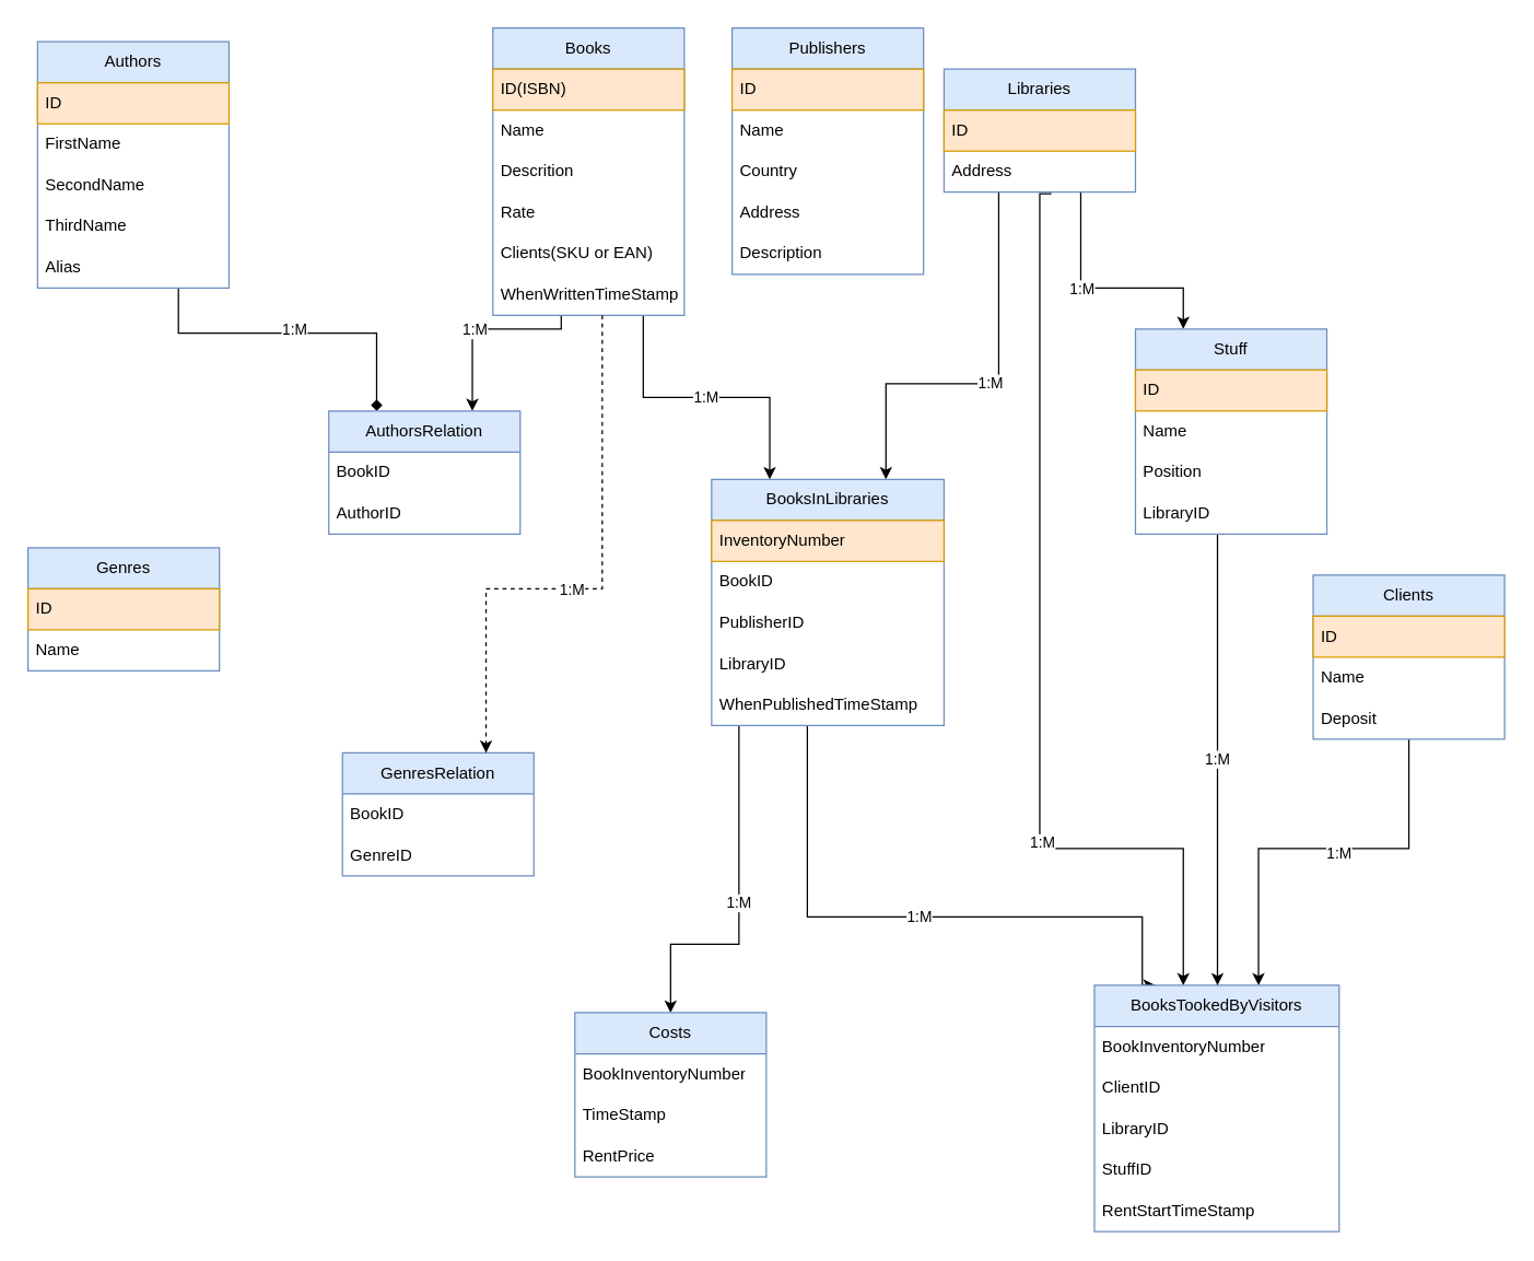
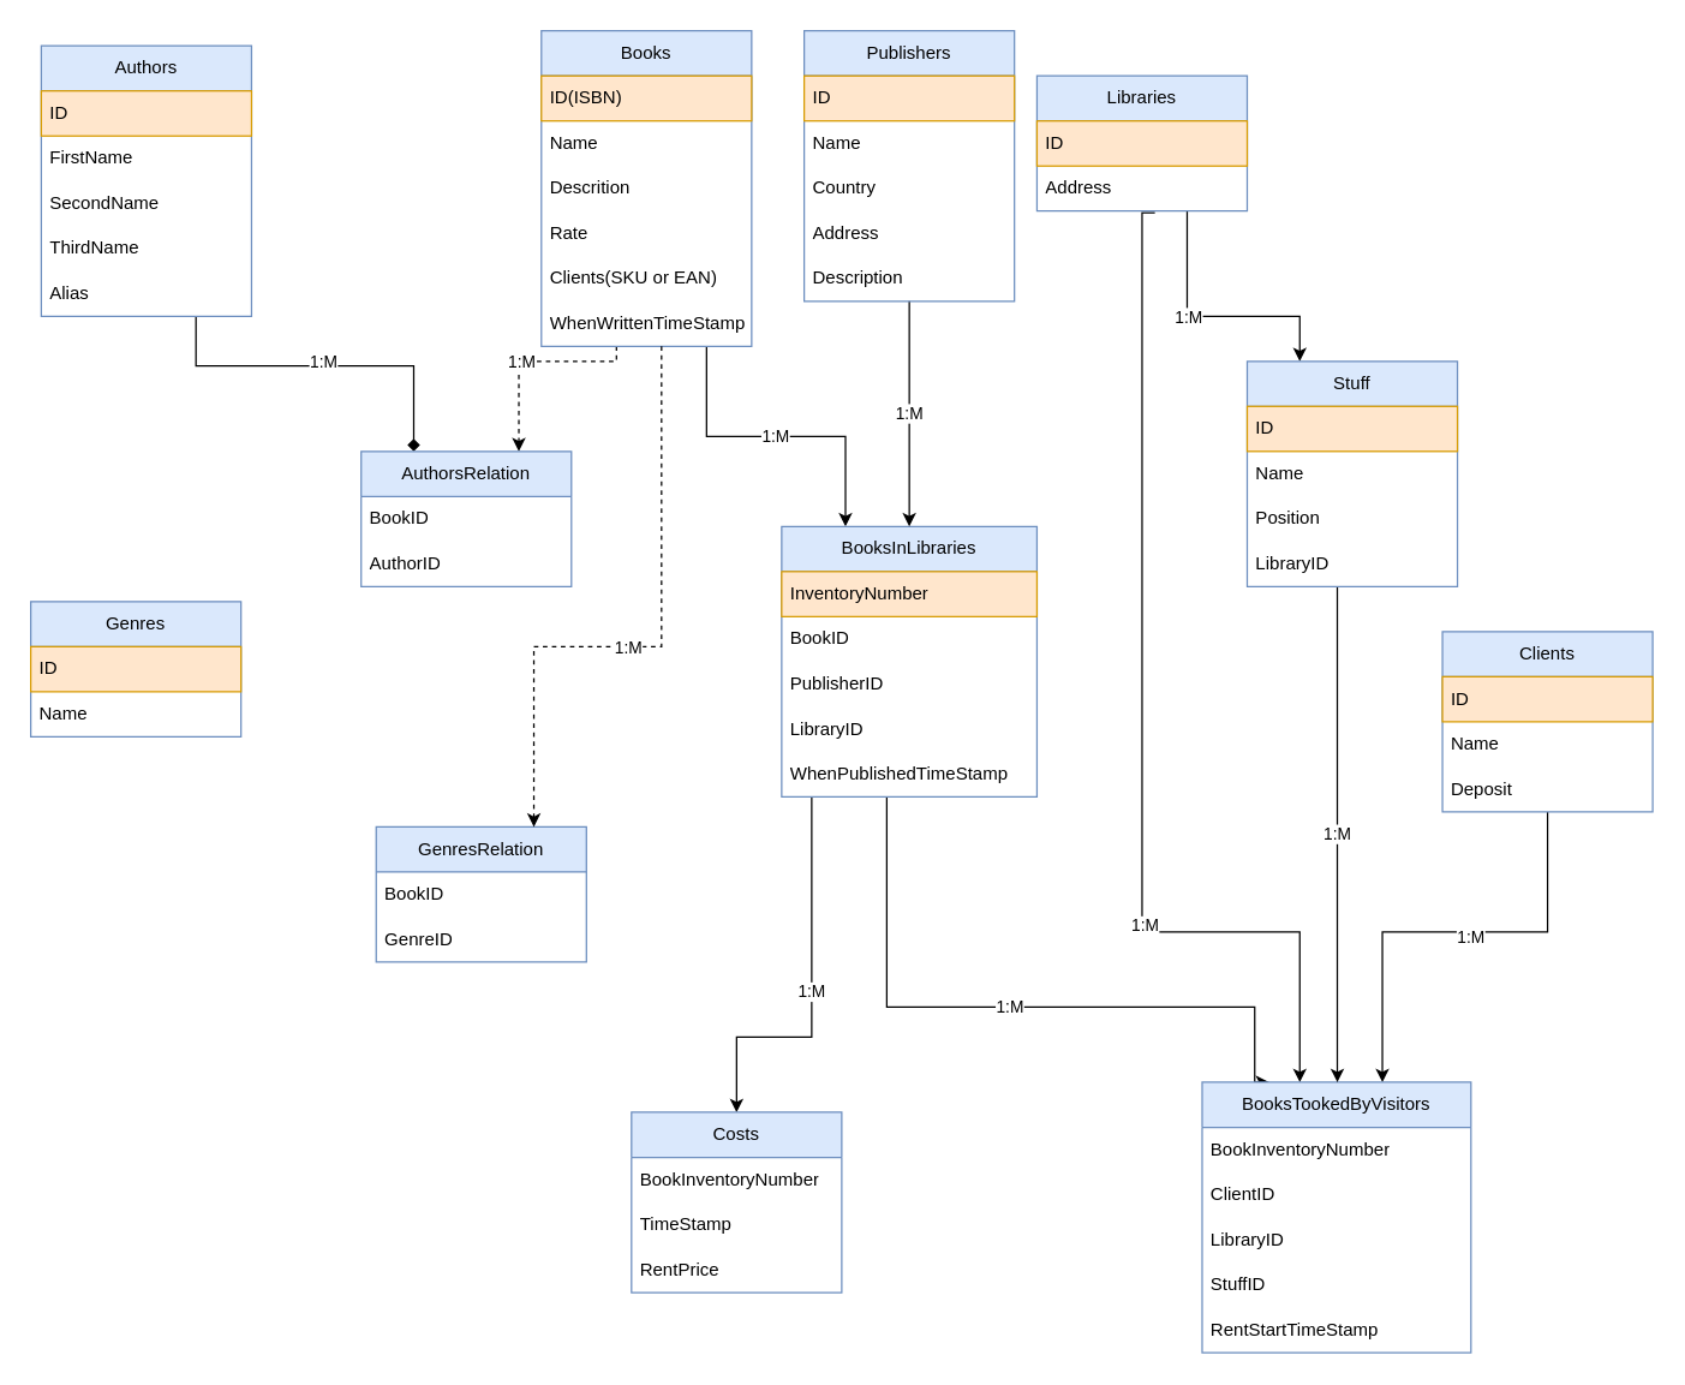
- <mxCell id="2" style="edgeStyle=orthogonalEdgeStyle;rounded=0;orthogonalLoop=1;jettySize=auto;html=1;entryX=0.75;entryY=0;entryDx=0;entryDy=0;" parent="1" source="5" target="52" edge="1"><mxGeometry relative="1" as="geometry"><Array as="points"><mxPoint x="410" y="240" /><mxPoint x="345" y="240" /></Array></mxGeometry></mxCell>
+ <mxCell id="2" style="edgeStyle=orthogonalEdgeStyle;rounded=0;orthogonalLoop=1;jettySize=auto;html=1;entryX=0.75;entryY=0;entryDx=0;entryDy=0;dashed=1;" parent="1" source="5" target="52" edge="1"><mxGeometry relative="1" as="geometry"><Array as="points"><mxPoint x="410" y="240" /><mxPoint x="345" y="240" /></Array></mxGeometry></mxCell>
+ <mxCell id="69" value="1:M" style="edgeStyle=orthogonalEdgeStyle;rounded=0;orthogonalLoop=1;jettySize=auto;html=1;entryX=0.5;entryY=0;entryDx=0;entryDy=0;" parent="1" source="70" target="28" edge="1"><mxGeometry relative="1" as="geometry" /></mxCell>
- <mxCell id="16" value="1:M" style="edgeStyle=orthogonalEdgeStyle;rounded=0;orthogonalLoop=1;jettySize=auto;html=1;entryX=0.75;entryY=0;entryDx=0;entryDy=0;" parent="1" source="17" target="28" edge="1"><mxGeometry relative="1" as="geometry"><Array as="points"><mxPoint x="730" y="280" /><mxPoint x="648" y="280" /></Array></mxGeometry></mxCell>
